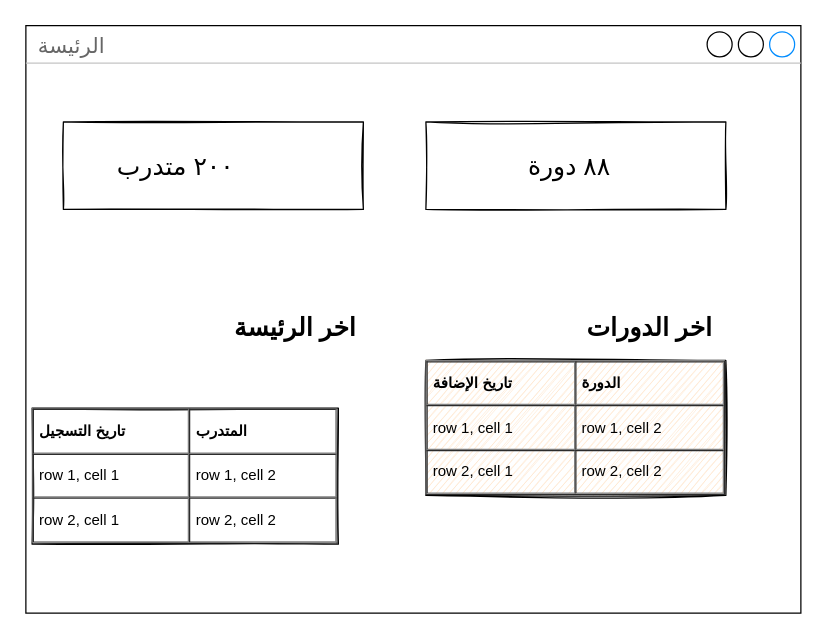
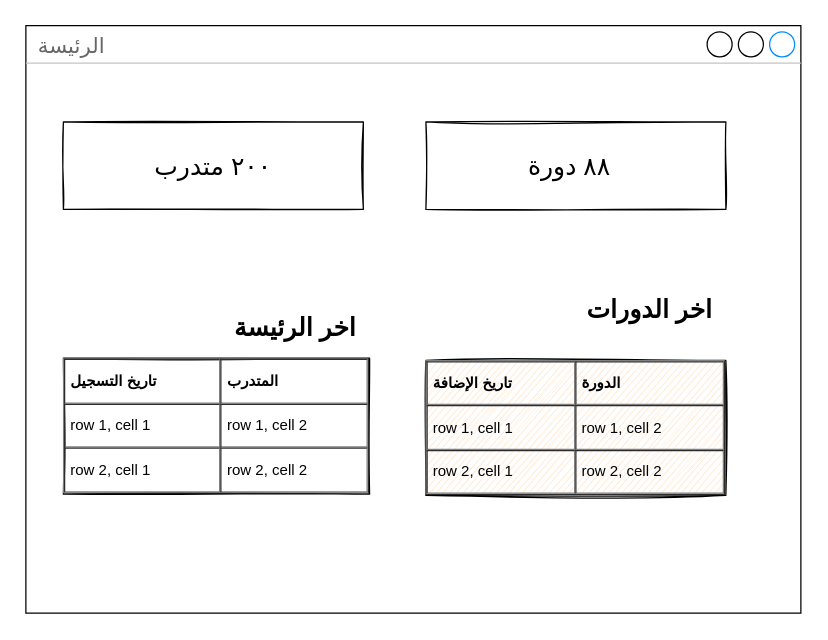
- <mxCell id="7" value="٢٠٠ متدرب" style="text;html=1;strokeColor=none;fillColor=none;align=center;verticalAlign=middle;whiteSpace=wrap;rounded=0;shadow=0;sketch=1;fontSize=20;" vertex="1" parent="1"><mxGeometry x="55" y="117" width="170" height="30" as="geometry" /></mxCell>
+ <mxCell id="7" value="٢٠٠ متدرب" style="text;html=1;strokeColor=none;fillColor=none;align=center;verticalAlign=middle;whiteSpace=wrap;rounded=0;shadow=0;sketch=1;fontSize=20;" vertex="1" parent="1"><mxGeometry x="85" y="117" width="170" height="30" as="geometry" /></mxCell>
- <mxCell id="10" value="&lt;h1 style=&quot;font-size: 20px&quot;&gt;اخر الدورات&amp;nbsp;&lt;/h1&gt;" style="text;html=1;strokeColor=none;fillColor=none;spacing=5;spacingTop=-20;whiteSpace=wrap;overflow=hidden;rounded=0;shadow=0;sketch=1;fontSize=20;align=right;" vertex="1" parent="1"><mxGeometry x="395" y="247" width="185" height="37" as="geometry" /></mxCell>
+ <mxCell id="10" value="&lt;h1 style=&quot;font-size: 20px&quot;&gt;اخر الدورات&amp;nbsp;&lt;/h1&gt;" style="text;html=1;strokeColor=none;fillColor=none;spacing=5;spacingTop=-20;whiteSpace=wrap;overflow=hidden;rounded=0;shadow=0;sketch=1;fontSize=20;align=right;" vertex="1" parent="1"><mxGeometry x="395" y="232" width="185" height="37" as="geometry" /></mxCell>
- <mxCell id="3" value="&lt;table cellpadding=&quot;4&quot; cellspacing=&quot;0&quot; border=&quot;1&quot; style=&quot;font-size: 1em ; width: 100% ; height: 100%&quot;&gt;&lt;tbody&gt;&lt;tr&gt;&lt;th&gt;تاريخ التسجيل&lt;br&gt;&lt;/th&gt;&lt;th&gt;المتدرب&lt;/th&gt;&lt;/tr&gt;&lt;tr&gt;&lt;td&gt;row 1, cell 1&lt;/td&gt;&lt;td&gt;row 1, cell 2&lt;/td&gt;&lt;/tr&gt;&lt;tr&gt;&lt;td&gt;row 2, cell 1&lt;/td&gt;&lt;td&gt;row 2, cell 2&lt;/td&gt;&lt;/tr&gt;&lt;/tbody&gt;&lt;/table&gt; " style="verticalAlign=top;align=left;overflow=fill;fontSize=12;fontFamily=Helvetica;html=1;shadow=0;sketch=1;" vertex="1" parent="1"><mxGeometry x="25" y="326" width="245" height="108.89" as="geometry" /></mxCell>
+ <mxCell id="3" value="&lt;table cellpadding=&quot;4&quot; cellspacing=&quot;0&quot; border=&quot;1&quot; style=&quot;font-size: 1em ; width: 100% ; height: 100%&quot;&gt;&lt;tbody&gt;&lt;tr&gt;&lt;th&gt;تاريخ التسجيل&lt;br&gt;&lt;/th&gt;&lt;th&gt;المتدرب&lt;/th&gt;&lt;/tr&gt;&lt;tr&gt;&lt;td&gt;row 1, cell 1&lt;/td&gt;&lt;td&gt;row 1, cell 2&lt;/td&gt;&lt;/tr&gt;&lt;tr&gt;&lt;td&gt;row 2, cell 1&lt;/td&gt;&lt;td&gt;row 2, cell 2&lt;/td&gt;&lt;/tr&gt;&lt;/tbody&gt;&lt;/table&gt; " style="verticalAlign=top;align=left;overflow=fill;fontSize=12;fontFamily=Helvetica;html=1;shadow=0;sketch=1;" vertex="1" parent="1"><mxGeometry x="50" y="286" width="245" height="108.89" as="geometry" /></mxCell>
